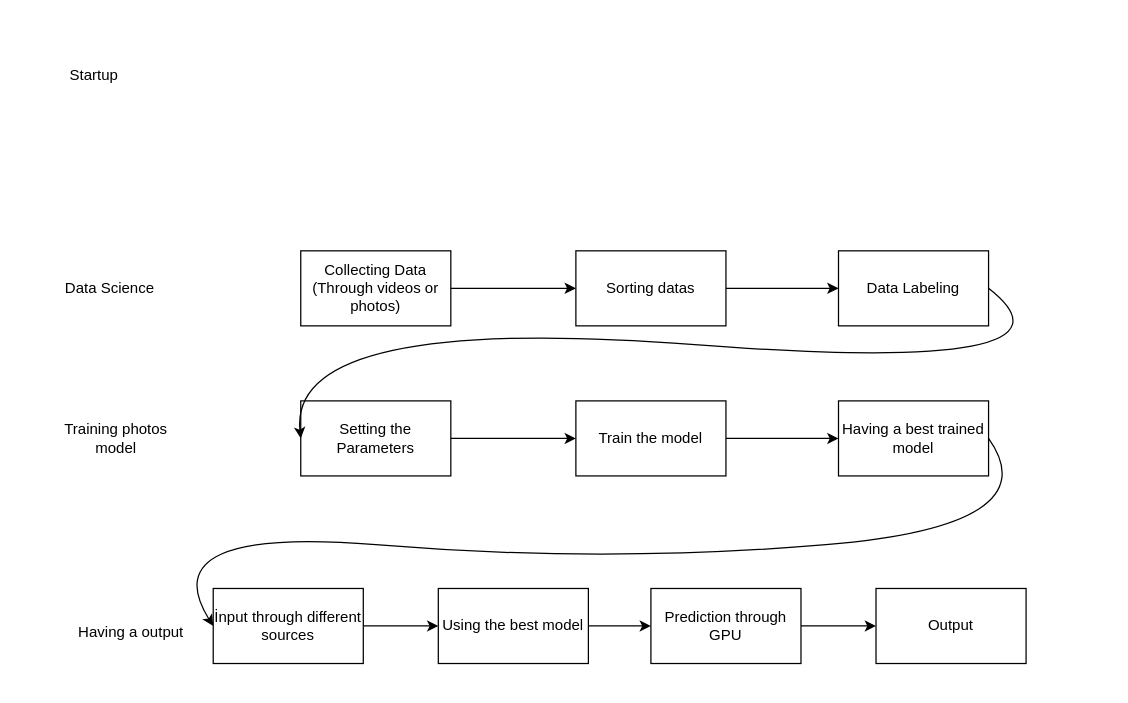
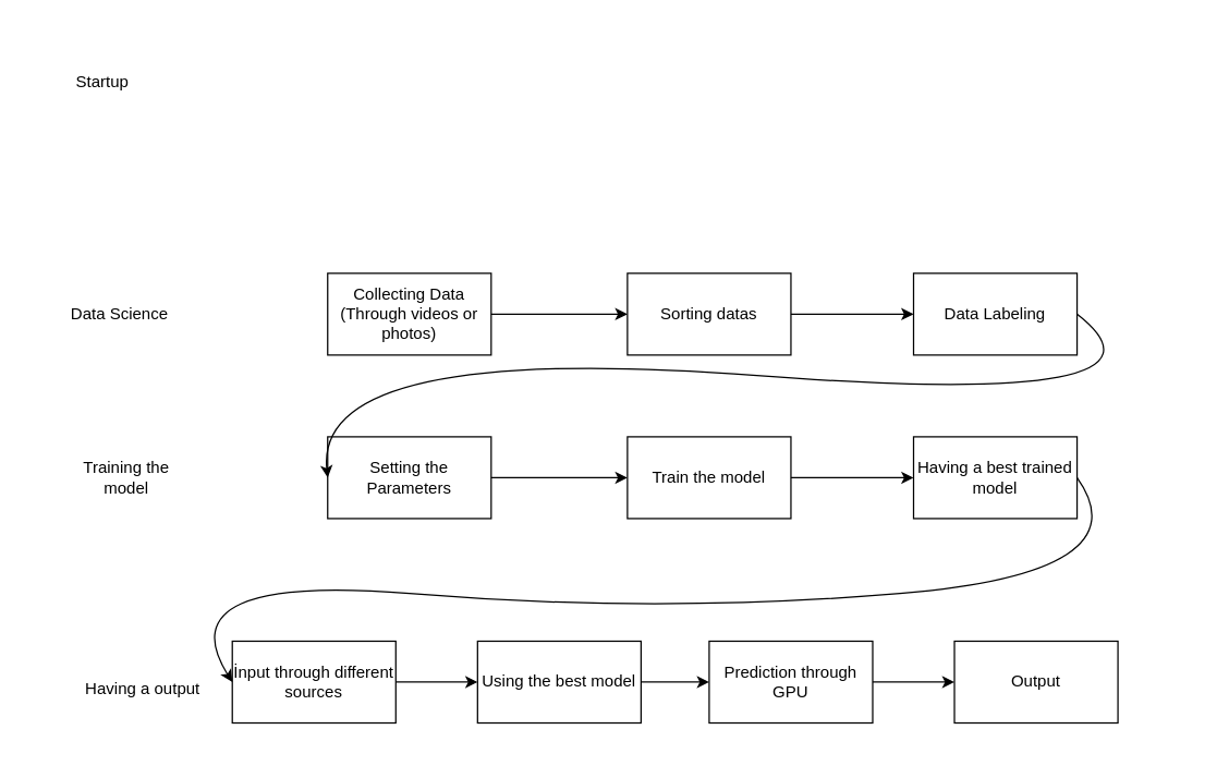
- <mxCell id="23" value="Training photos model" style="text;html=1;strokeColor=none;fillColor=none;align=center;verticalAlign=middle;whiteSpace=wrap;rounded=0;" vertex="1" parent="1"><mxGeometry x="45" y="320" width="95" height="60" as="geometry" /></mxCell>
+ <mxCell id="23" value="Training the model" style="text;html=1;strokeColor=none;fillColor=none;align=center;verticalAlign=middle;whiteSpace=wrap;rounded=0;" vertex="1" parent="1"><mxGeometry x="45" y="320" width="95" height="60" as="geometry" /></mxCell>
